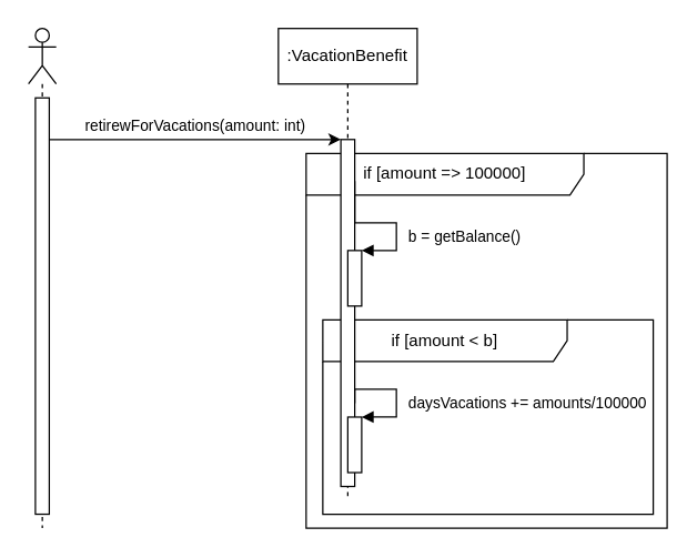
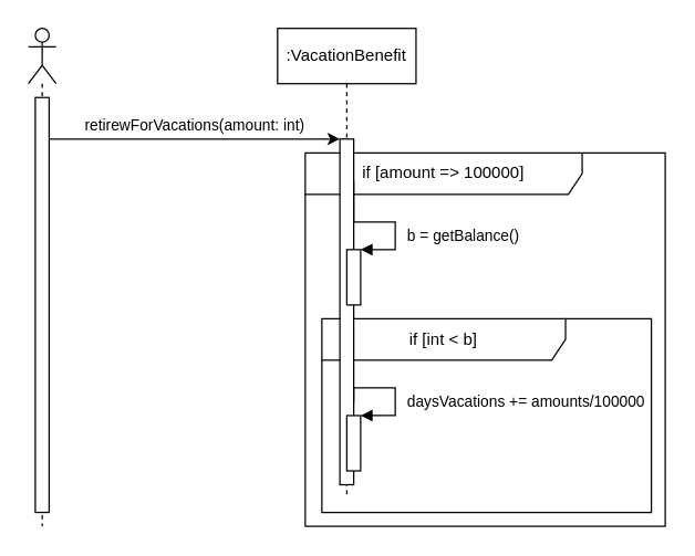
- <mxCell id="3" value="if [amount &amp;lt; b]" style="shape=umlFrame;whiteSpace=wrap;html=1;width=176;height=30;" parent="1" vertex="1"><mxGeometry x="232" y="230" width="238" height="140" as="geometry" /></mxCell>
+ <mxCell id="3" value="if [int &amp;lt; b]" style="shape=umlFrame;whiteSpace=wrap;html=1;width=176;height=30;" parent="1" vertex="1"><mxGeometry x="232" y="230" width="238" height="140" as="geometry" /></mxCell>
